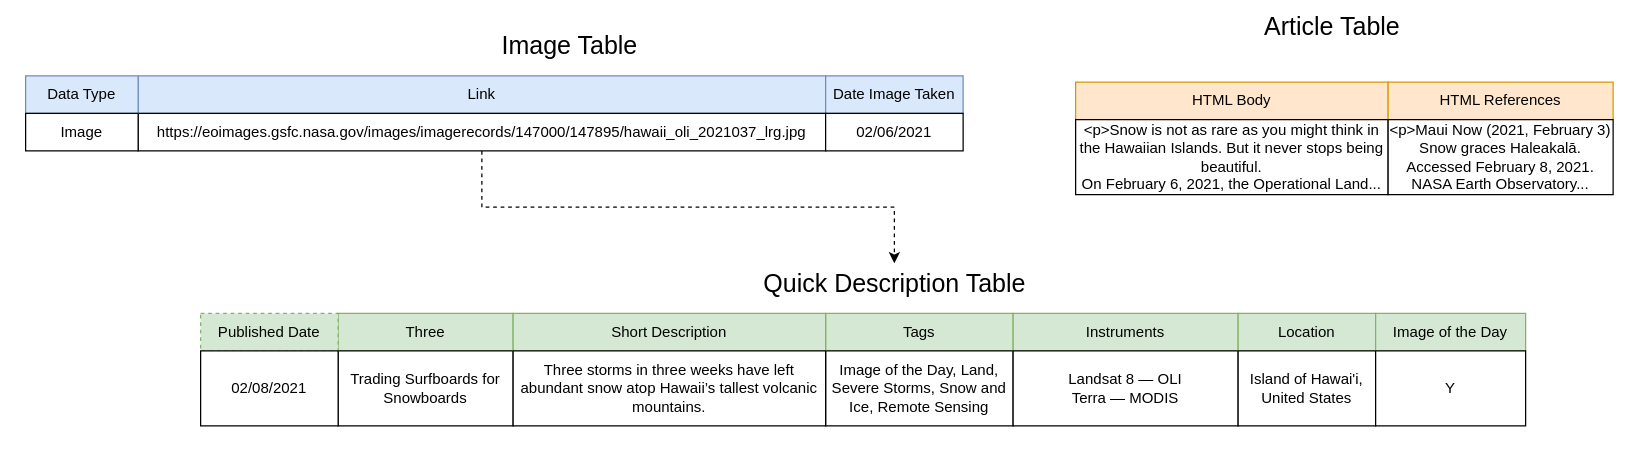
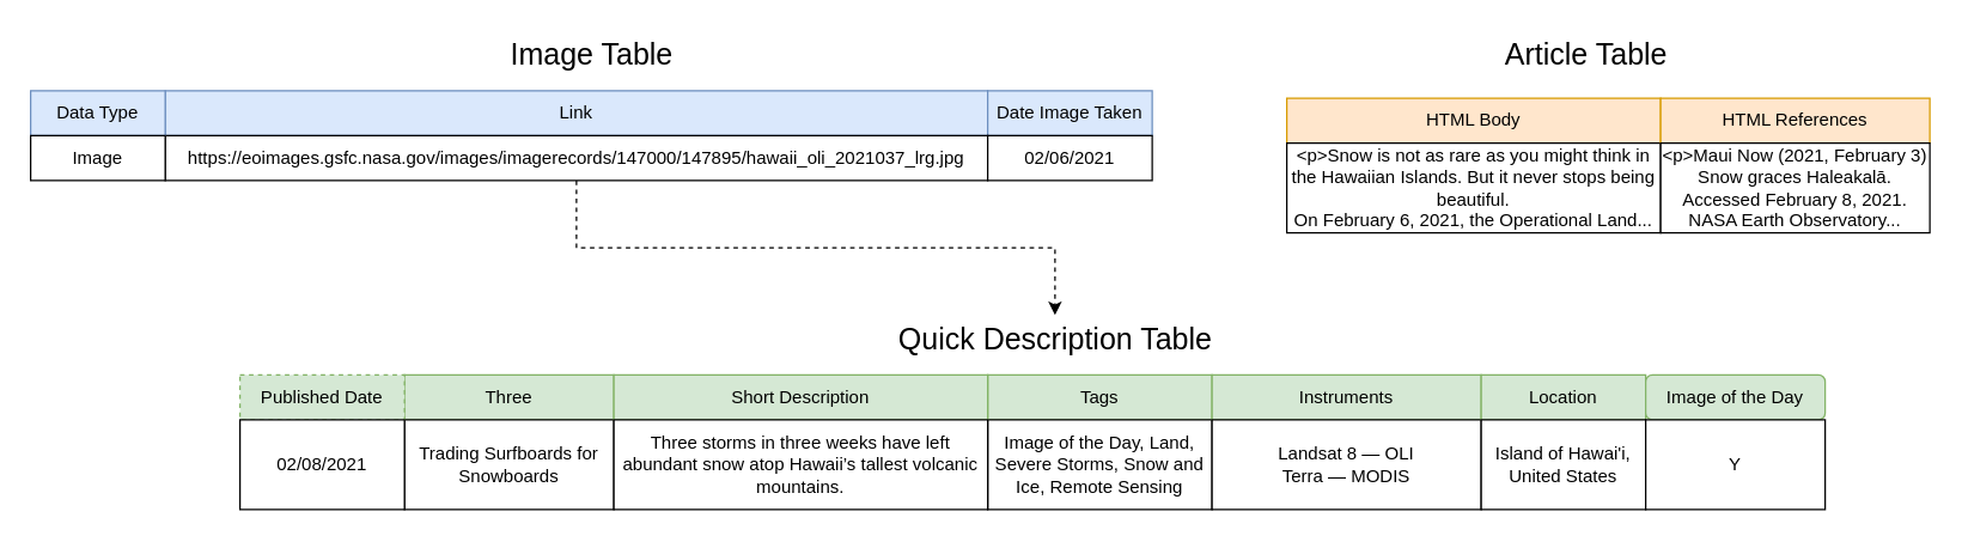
- <mxCell id="18" value="Article Table" style="text;html=1;align=center;verticalAlign=middle;resizable=0;points=[];autosize=1;fontSize=20;" vertex="1" parent="1"><mxGeometry x="1005" y="5" width="120" height="30" as="geometry" /></mxCell>
+ <mxCell id="18" value="Article Table" style="text;html=1;align=center;verticalAlign=middle;resizable=0;points=[];autosize=1;fontSize=20;" vertex="1" parent="1"><mxGeometry x="1000" y="20" width="120" height="30" as="geometry" /></mxCell>
- <mxCell id="4" value="Image Table" style="text;html=1;align=center;verticalAlign=middle;resizable=0;points=[];autosize=1;fontSize=20;" vertex="1" parent="1"><mxGeometry x="395" y="20" width="120" height="30" as="geometry" /></mxCell>
+ <mxCell id="4" value="Image Table" style="text;html=1;align=center;verticalAlign=middle;resizable=0;points=[];autosize=1;fontSize=20;" vertex="1" parent="1"><mxGeometry x="335" y="20" width="120" height="30" as="geometry" /></mxCell>
- <mxCell id="12" value="Quick Description Table" style="text;html=1;align=center;verticalAlign=middle;resizable=0;points=[];autosize=1;fontSize=20;" vertex="1" parent="1"><mxGeometry x="600" y="210" width="230" height="30" as="geometry" /></mxCell>
+ <mxCell id="12" value="Quick Description Table" style="text;html=1;align=center;verticalAlign=middle;resizable=0;points=[];autosize=1;fontSize=20;" vertex="1" parent="1"><mxGeometry x="590" y="210" width="230" height="30" as="geometry" /></mxCell>
- <mxCell id="28" value="Image of the Day" style="rounded=0;whiteSpace=wrap;html=1;fillColor=#d5e8d4;strokeColor=#82b366;" vertex="1" parent="1"><mxGeometry x="1100" y="250" width="120" height="30" as="geometry" /></mxCell>
+ <mxCell id="28" value="Image of the Day" style="whiteSpace=wrap;html=1;fillColor=#d5e8d4;strokeColor=#82b366;rounded=1;" vertex="1" parent="1"><mxGeometry x="1100" y="250" width="120" height="30" as="geometry" /></mxCell>
